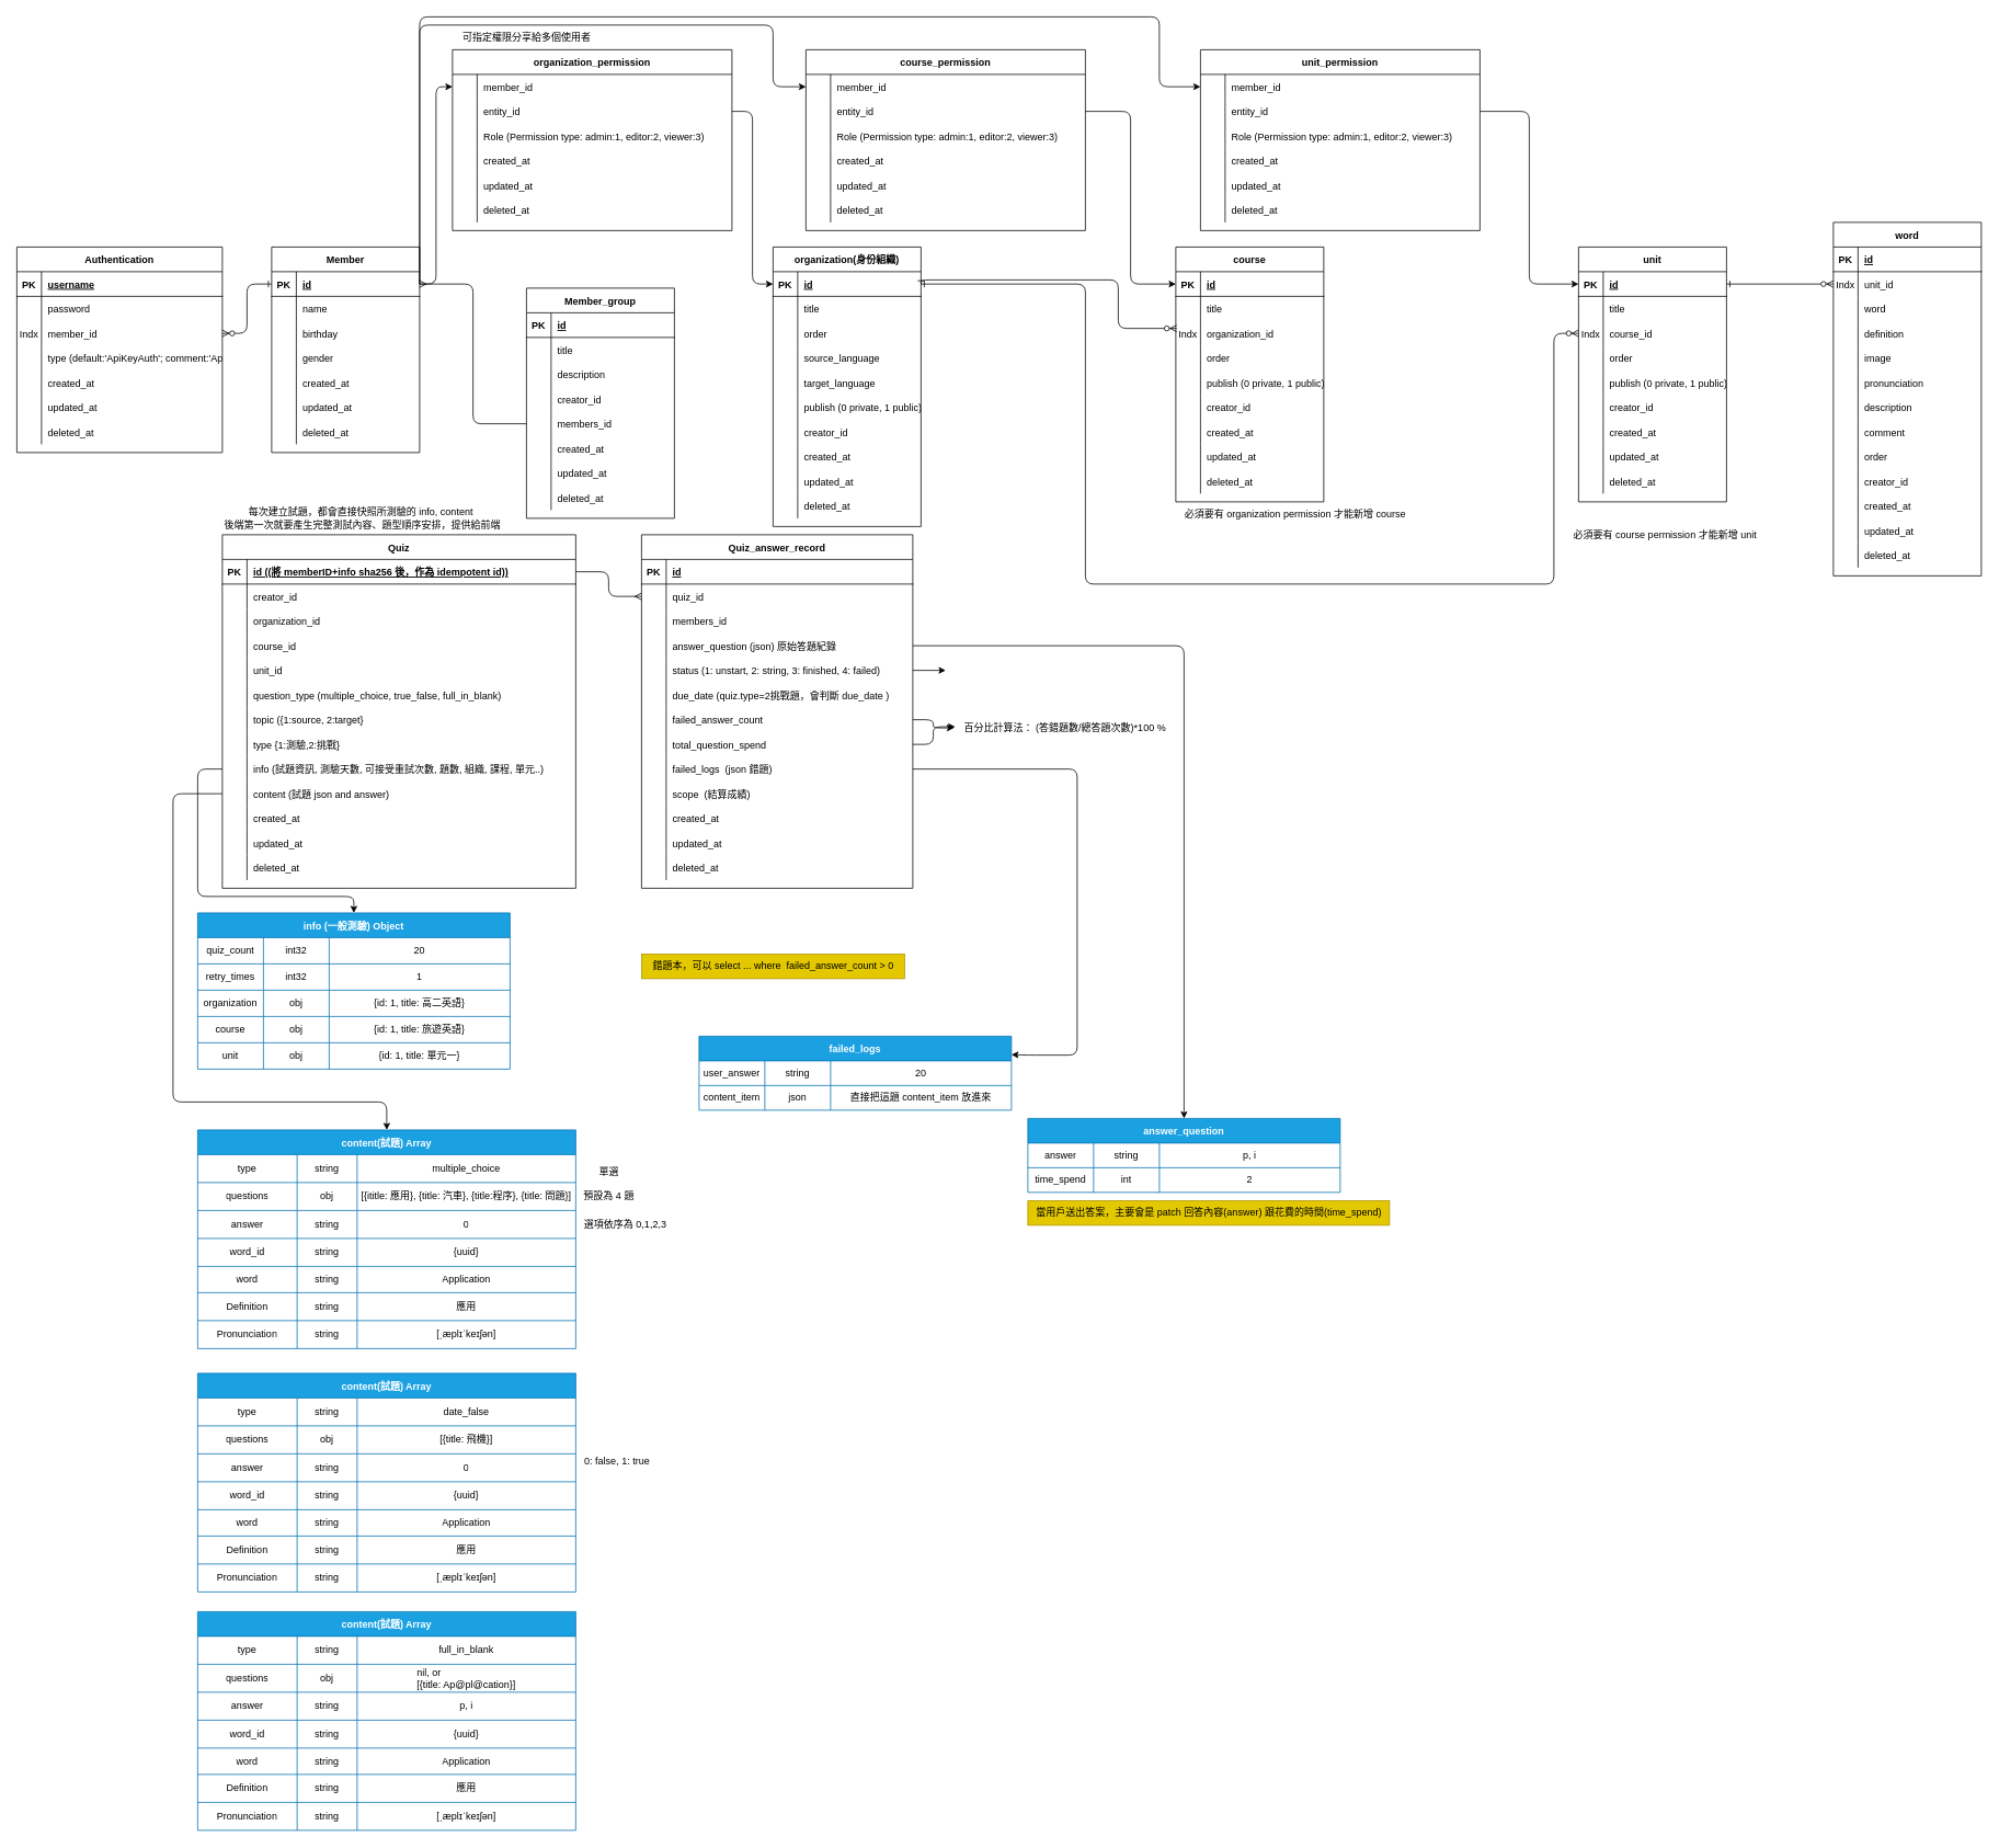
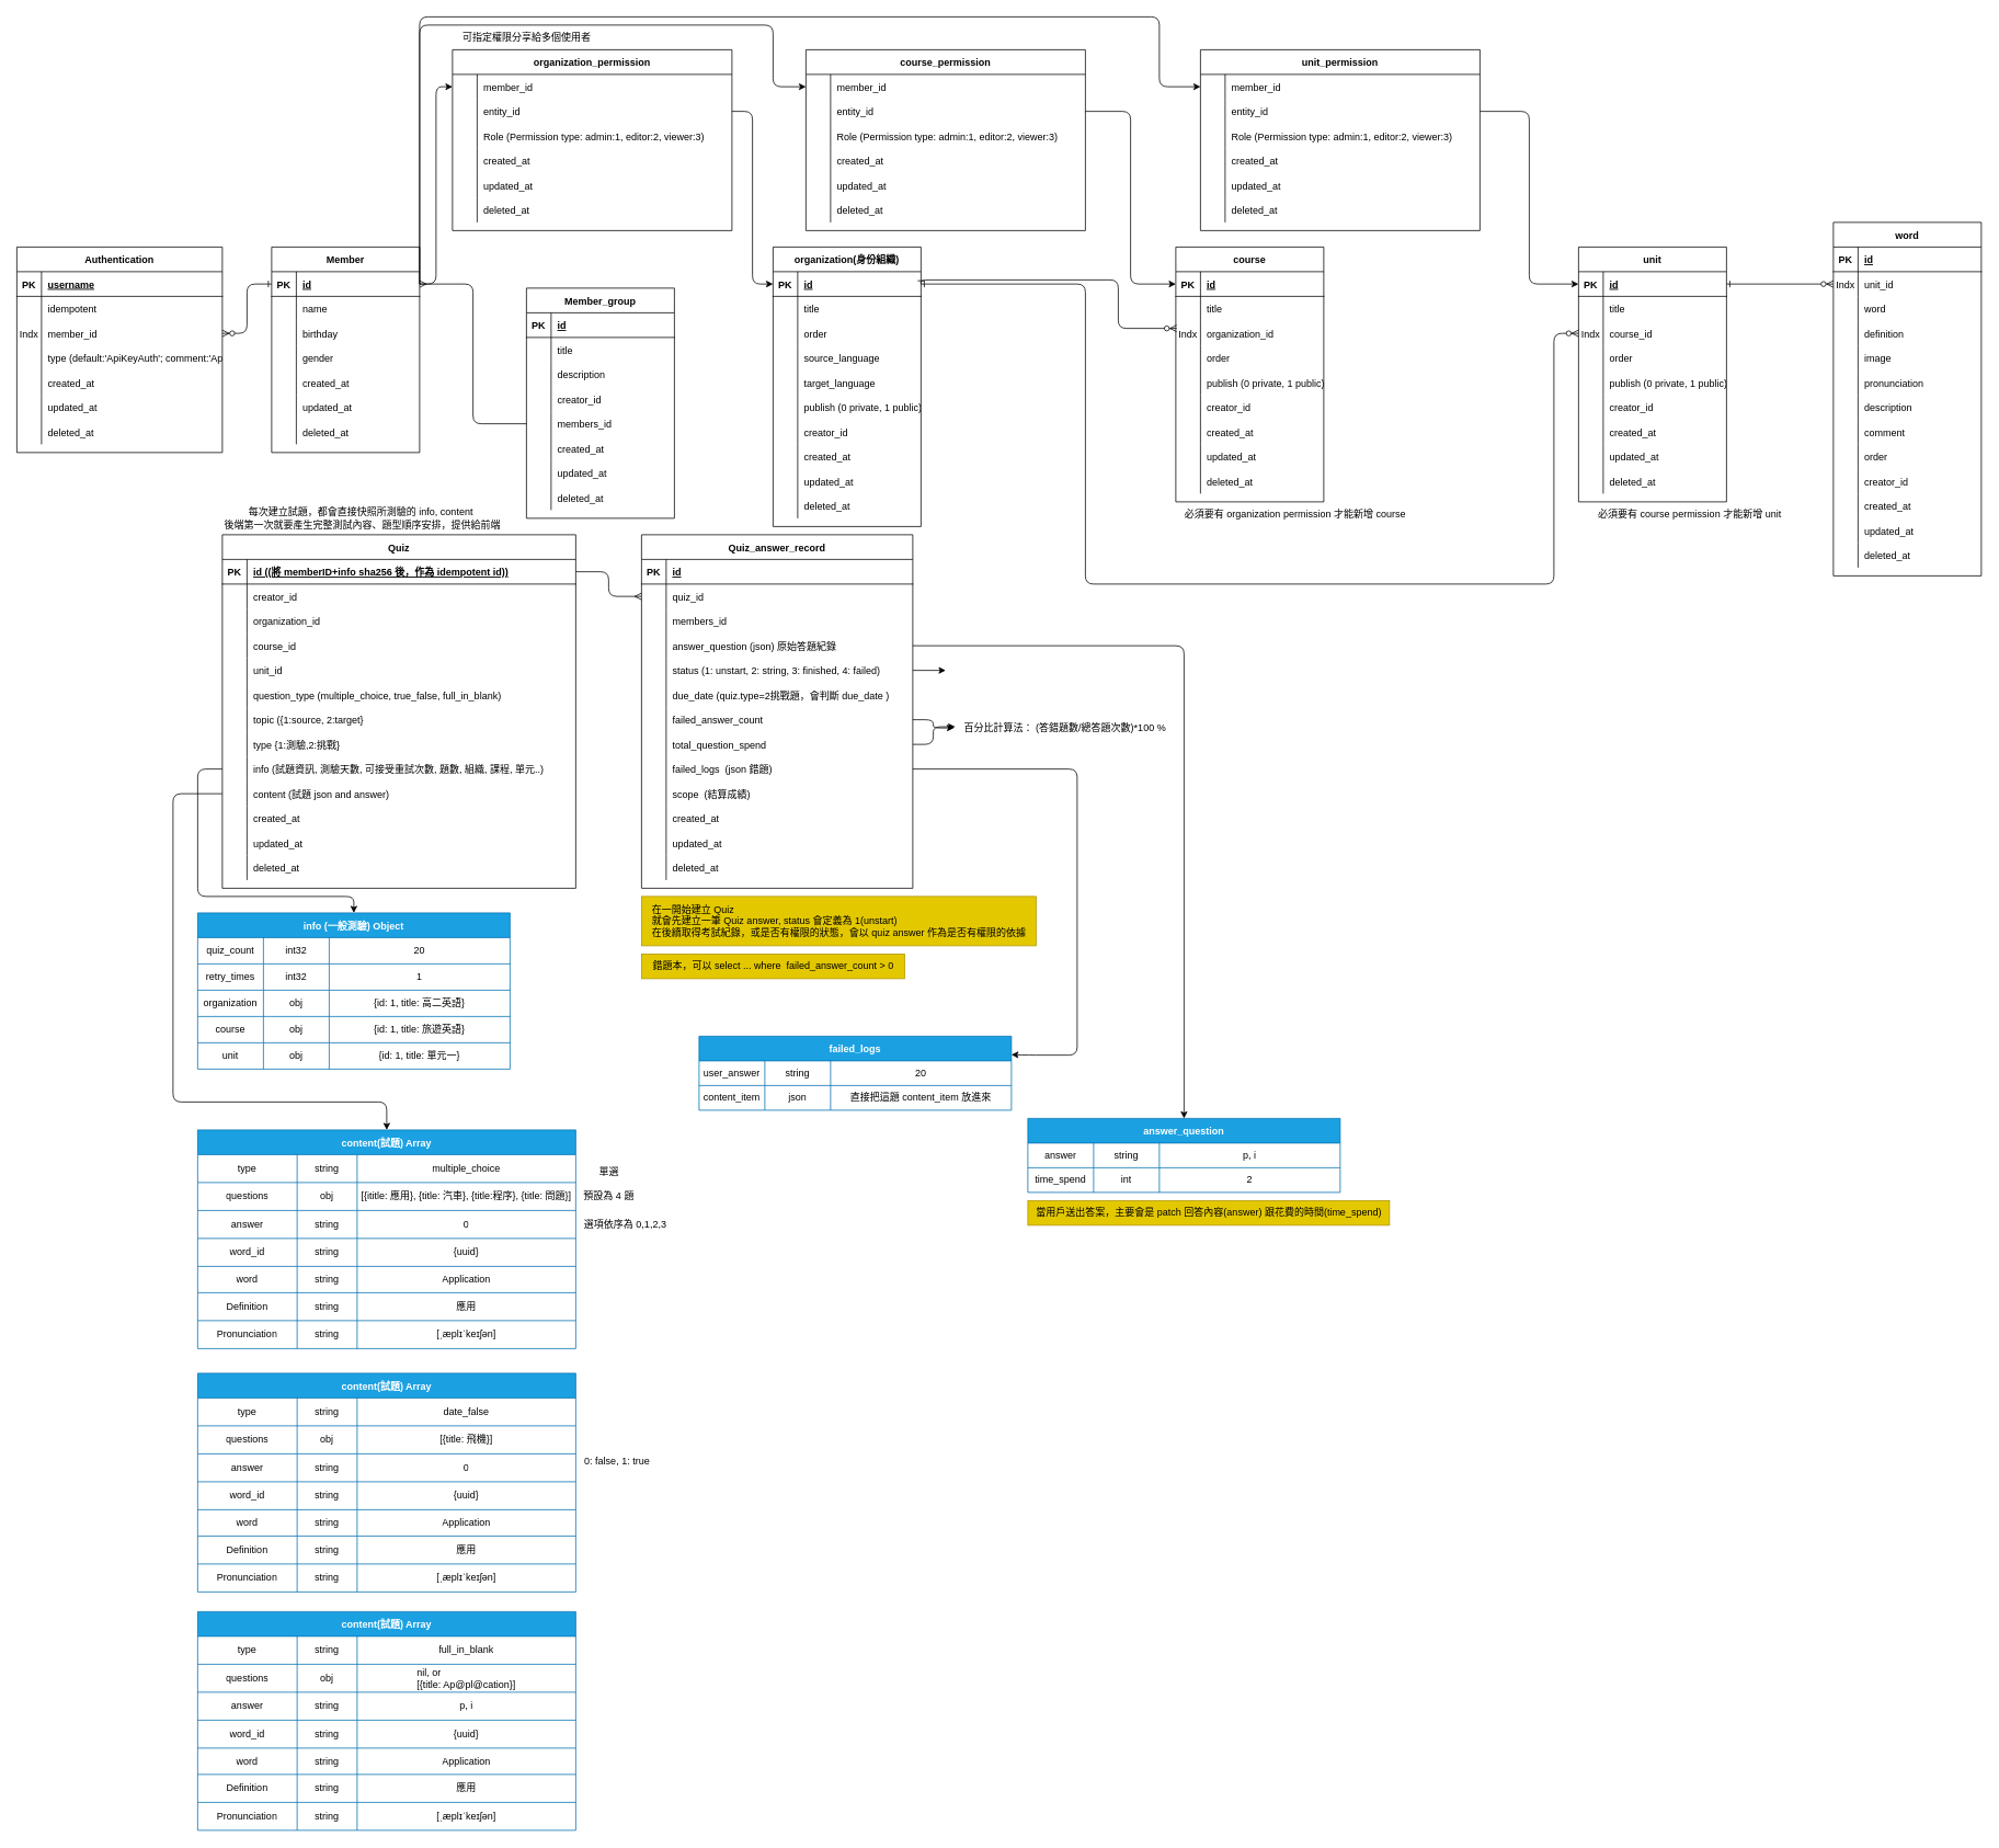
- <mxCell id="9" value="password" style="shape=partialRectangle;overflow=hidden;connectable=0;fillColor=none;top=0;left=0;bottom=0;right=0;align=left;spacingLeft=6;" parent="7" vertex="1"><mxGeometry x="30" width="220" height="30" as="geometry"><mxRectangle width="220" height="30" as="alternateBounds" /></mxGeometry></mxCell>
+ <mxCell id="9" value="idempotent" style="shape=partialRectangle;overflow=hidden;connectable=0;fillColor=none;top=0;left=0;bottom=0;right=0;align=left;spacingLeft=6;" parent="7" vertex="1"><mxGeometry x="30" width="220" height="30" as="geometry"><mxRectangle width="220" height="30" as="alternateBounds" /></mxGeometry></mxCell>
- <mxCell id="242" value="必須要有 course permission 才能新增 unit" style="text;html=1;align=center;verticalAlign=middle;resizable=0;points=[];autosize=1;strokeColor=none;fillColor=none;" parent="1" vertex="1"><mxGeometry x="1900" y="635" width="250" height="30" as="geometry" /></mxCell>
+ <mxCell id="242" value="必須要有 course permission 才能新增 unit" style="text;html=1;align=center;verticalAlign=middle;resizable=0;points=[];autosize=1;strokeColor=none;fillColor=none;" parent="1" vertex="1"><mxGeometry x="1930" y="610" width="250" height="30" as="geometry" /></mxCell>
+ <mxCell id="466" value="&lt;div style=&quot;text-align: left;&quot;&gt;&lt;span style=&quot;background-color: initial;&quot;&gt;在一開始建立 Quiz&amp;nbsp;&lt;/span&gt;&lt;/div&gt;&lt;div style=&quot;text-align: left;&quot;&gt;&lt;span style=&quot;background-color: initial;&quot;&gt;就會先建立一筆 Quiz answer, status 會定義為 1(unstart)&lt;/span&gt;&lt;/div&gt;&lt;div style=&quot;text-align: left;&quot;&gt;&lt;span style=&quot;background-color: initial;&quot;&gt;在後續取得考試紀錄，或是否有權限的狀態，會以 quiz answer 作為是否有權限的依據&lt;/span&gt;&lt;/div&gt;" style="text;html=1;align=center;verticalAlign=middle;resizable=0;points=[];autosize=1;strokeColor=#B09500;fillColor=#e3c800;fontColor=#000000;" parent="1" vertex="1"><mxGeometry x="780" y="1090" width="480" height="60" as="geometry" /></mxCell>
